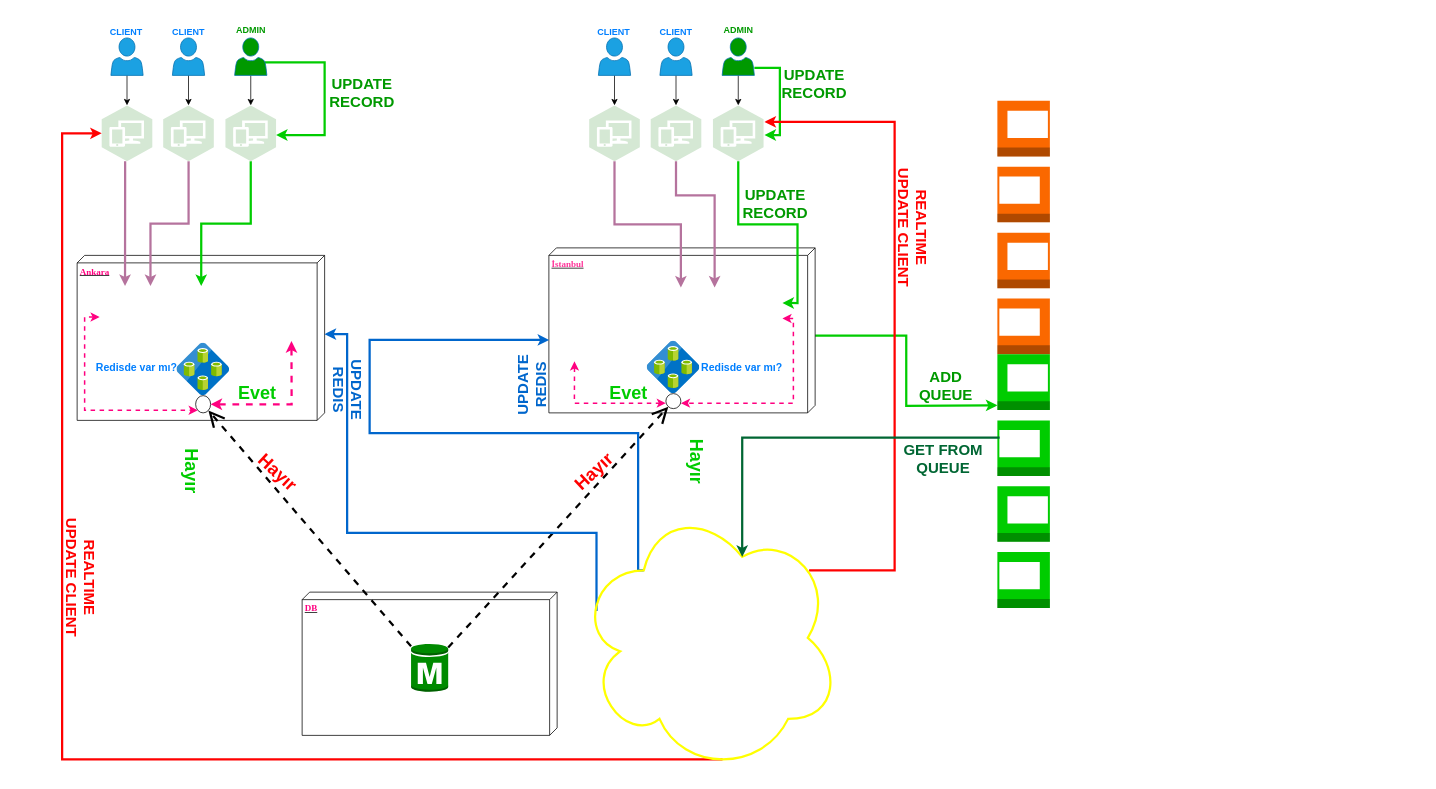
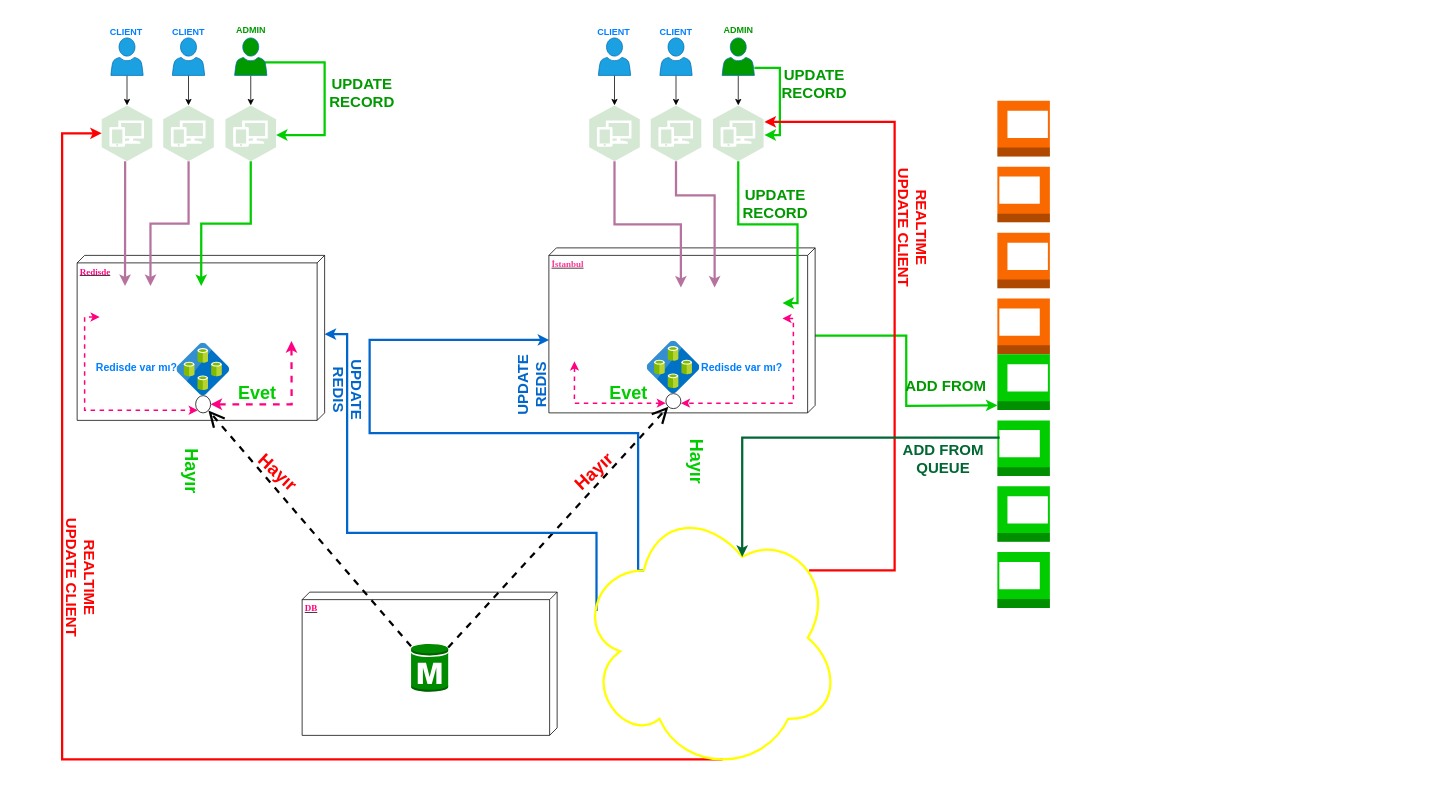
- <mxCell id="2" value="&lt;b&gt;&lt;font color=&quot;#ff0080&quot;&gt;Ankara&lt;/font&gt;&lt;/b&gt;" style="verticalAlign=top;align=left;spacingTop=8;spacingLeft=2;spacingRight=12;shape=cube;size=10;direction=south;fontStyle=4;html=1;rounded=0;shadow=0;comic=0;labelBackgroundColor=none;strokeWidth=1;fontFamily=Verdana;fontSize=12" parent="1" vertex="1"><mxGeometry x="102" y="340" width="330" height="220" as="geometry" /></mxCell>
+ <mxCell id="2" value="&lt;b&gt;&lt;font color=&quot;#ff0080&quot;&gt;Redisde&lt;/font&gt;&lt;/b&gt;" style="verticalAlign=top;align=left;spacingTop=8;spacingLeft=2;spacingRight=12;shape=cube;size=10;direction=south;fontStyle=4;html=1;rounded=0;shadow=0;comic=0;labelBackgroundColor=none;strokeWidth=1;fontFamily=Verdana;fontSize=12" parent="1" vertex="1"><mxGeometry x="102" y="340" width="330" height="220" as="geometry" /></mxCell>
- <mxCell id="86" value="&lt;b&gt;&lt;font color=&quot;#009900&quot;&gt;&lt;font style=&quot;font-size: 20px&quot;&gt;ADD QUEUE&lt;/font&gt;&lt;br&gt;&lt;/font&gt;&lt;/b&gt;" style="text;html=1;strokeColor=none;fillColor=none;align=center;verticalAlign=middle;whiteSpace=wrap;rounded=0;" parent="1" vertex="1"><mxGeometry x="1202" y="497" width="117" height="31.16" as="geometry" /></mxCell>
+ <mxCell id="86" value="&lt;b&gt;&lt;font color=&quot;#009900&quot;&gt;&lt;font style=&quot;font-size: 20px&quot;&gt;ADD FROM&lt;/font&gt;&lt;br&gt;&lt;/font&gt;&lt;/b&gt;" style="text;html=1;strokeColor=none;fillColor=none;align=center;verticalAlign=middle;whiteSpace=wrap;rounded=0;" parent="1" vertex="1"><mxGeometry x="1202" y="497" width="117" height="31.16" as="geometry" /></mxCell>
- <mxCell id="85" value="&lt;b&gt;&lt;font style=&quot;font-size: 20px&quot; color=&quot;#006633&quot;&gt;GET FROM QUEUE&lt;/font&gt;&lt;br&gt;&lt;/b&gt;" style="text;html=1;strokeColor=none;fillColor=none;align=center;verticalAlign=middle;whiteSpace=wrap;rounded=0;" parent="1" vertex="1"><mxGeometry x="1202" y="600" width="110" height="22.57" as="geometry" /></mxCell>
+ <mxCell id="85" value="&lt;b&gt;&lt;font style=&quot;font-size: 20px&quot; color=&quot;#006633&quot;&gt;ADD FROM QUEUE&lt;/font&gt;&lt;br&gt;&lt;/b&gt;" style="text;html=1;strokeColor=none;fillColor=none;align=center;verticalAlign=middle;whiteSpace=wrap;rounded=0;" parent="1" vertex="1"><mxGeometry x="1202" y="600" width="110" height="22.57" as="geometry" /></mxCell>
